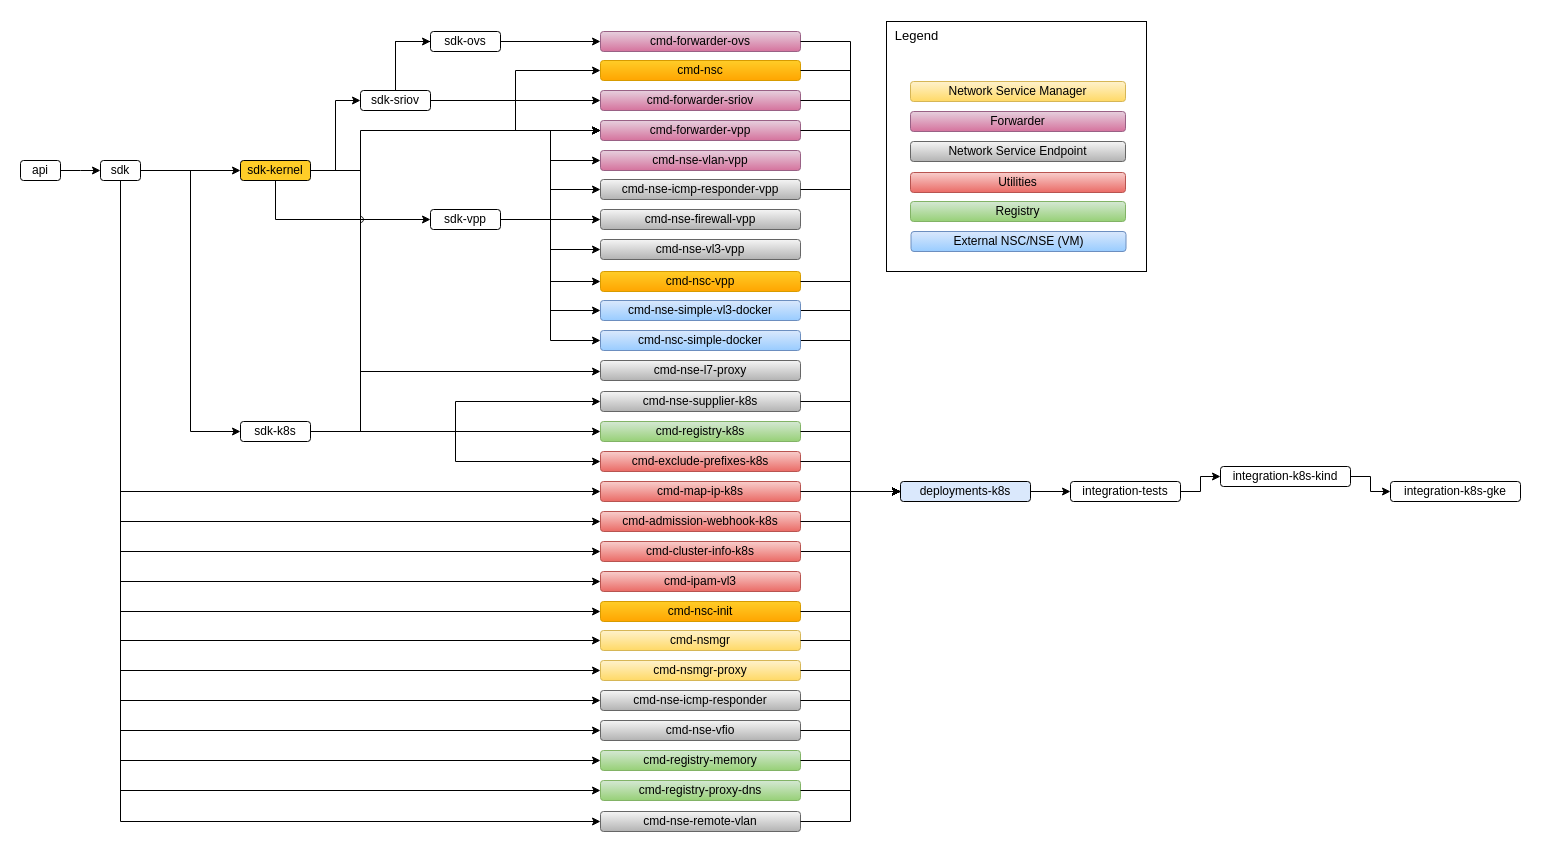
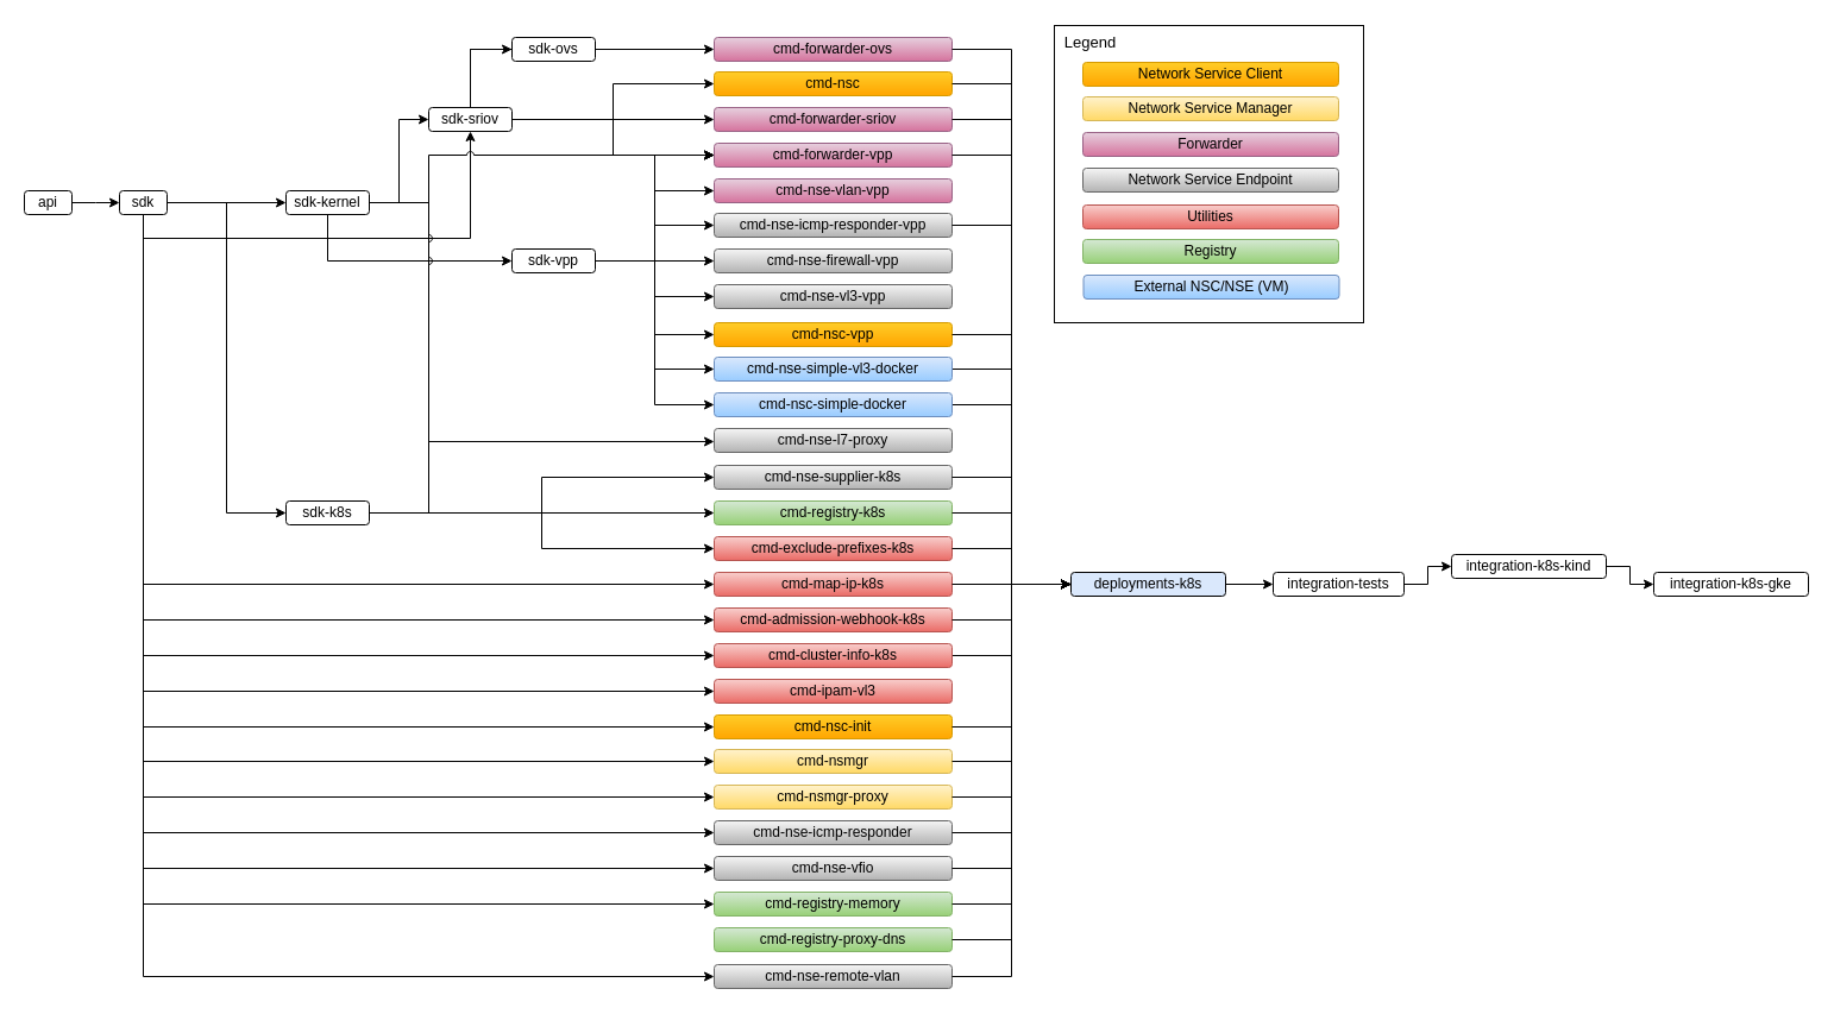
+ <mxCell id="57" value="Network Service Client" style="rounded=1;whiteSpace=wrap;html=1;gradientColor=#ffa500;fillColor=#ffcd28;strokeColor=#d79b00;" parent="1" vertex="1"><mxGeometry x="910" y="52" width="215" height="20" as="geometry" /></mxCell>
- <mxCell id="15" value="sdk-kernel" style="rounded=1;whiteSpace=wrap;html=1;fillColor=#ffcd28;" parent="1" vertex="1"><mxGeometry x="240" y="160" width="70" height="20" as="geometry" /></mxCell>
+ <mxCell id="15" value="sdk-kernel" style="rounded=1;whiteSpace=wrap;html=1;" parent="1" vertex="1"><mxGeometry x="240" y="160" width="70" height="20" as="geometry" /></mxCell>
- <mxCell id="48" value="" style="edgeStyle=orthogonalEdgeStyle;rounded=0;orthogonalLoop=1;jettySize=auto;html=1;entryX=0;entryY=0.5;entryDx=0;entryDy=0;exitX=0.5;exitY=1;exitDx=0;exitDy=0;" parent="1" source="6" target="34" edge="1"><mxGeometry relative="1" as="geometry"><mxPoint x="130" y="171" as="sourcePoint" /><mxPoint x="420" y="-19" as="targetPoint" /></mxGeometry></mxCell>
+ <mxCell id="48" value="" style="edgeStyle=orthogonalEdgeStyle;rounded=0;orthogonalLoop=1;jettySize=auto;html=1;exitX=0.5;exitY=1;exitDx=0;exitDy=0;" parent="1" source="6" target="12" edge="1"><mxGeometry relative="1" as="geometry"><mxPoint x="130" y="171" as="sourcePoint" /><mxPoint x="420" y="-19" as="targetPoint" /></mxGeometry></mxCell>
